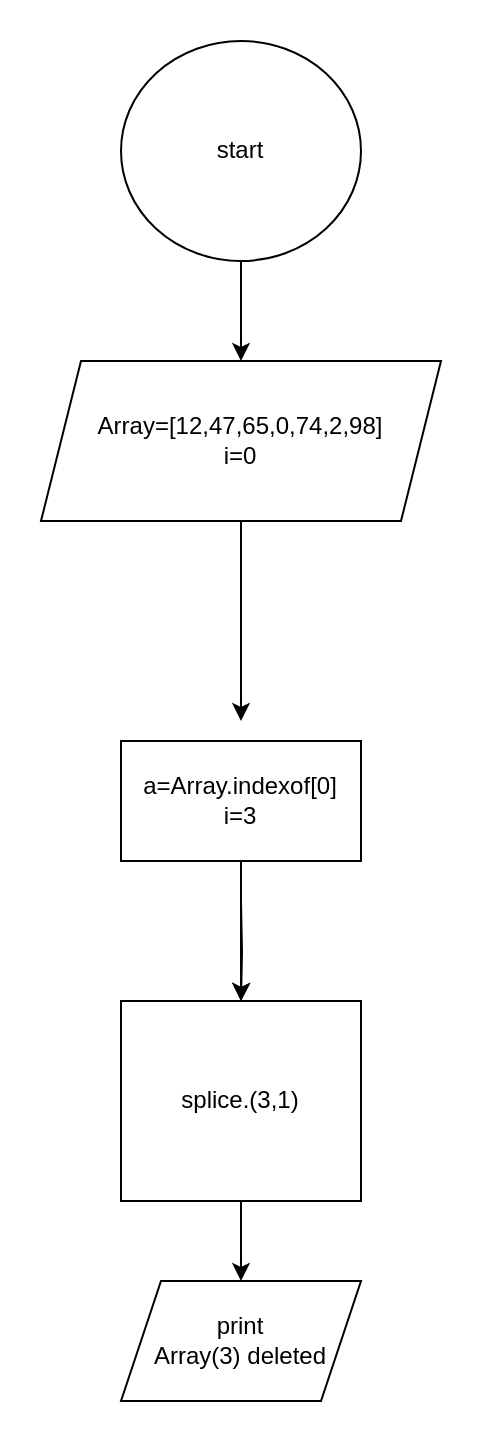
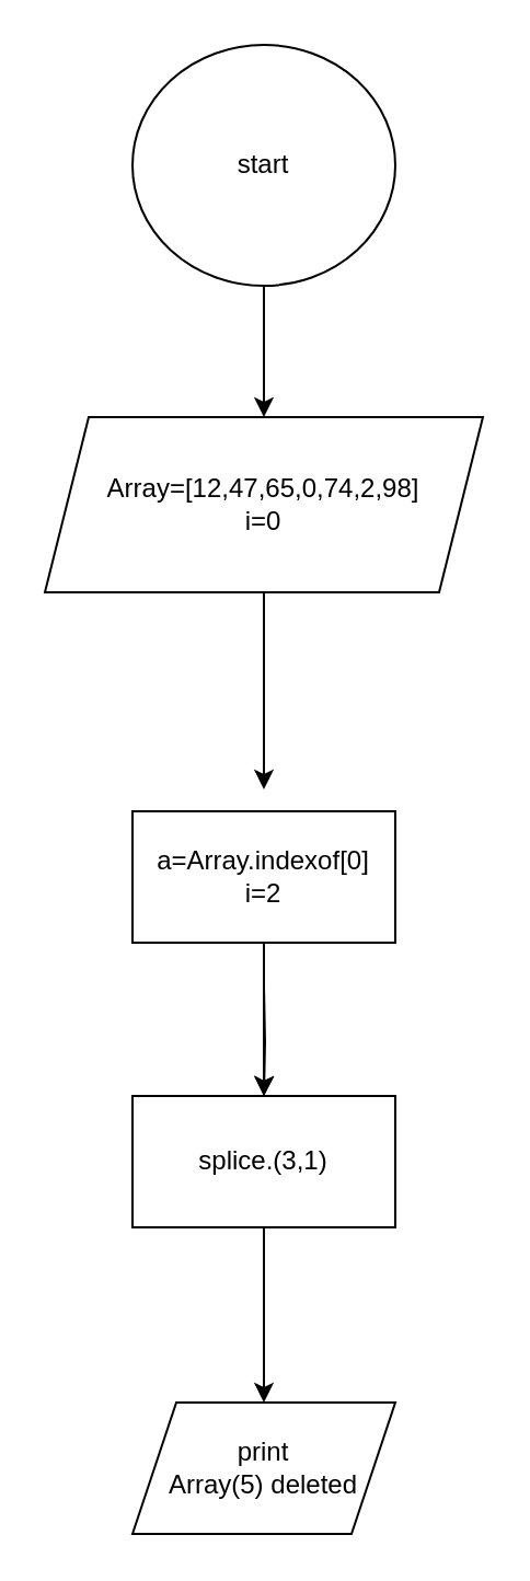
- <mxCell id="5" value="Array=[12,47,65,0,74,2,98]&lt;br&gt;i=0" style="shape=parallelogram;perimeter=parallelogramPerimeter;whiteSpace=wrap;html=1;fixedSize=1;" vertex="1" parent="1"><mxGeometry x="20" y="180" width="200" height="80" as="geometry" /></mxCell>
+ <mxCell id="5" value="Array=[12,47,65,0,74,2,98]&lt;br&gt;i=0" style="shape=parallelogram;perimeter=parallelogramPerimeter;whiteSpace=wrap;html=1;fixedSize=1;" vertex="1" parent="1"><mxGeometry x="20" y="190" width="200" height="80" as="geometry" /></mxCell>
- <mxCell id="11" value="&lt;span&gt;a=Array.indexof[0]&lt;br&gt;i=3&lt;br&gt;&lt;/span&gt;" style="rounded=0;whiteSpace=wrap;html=1;" vertex="1" parent="1"><mxGeometry x="60" y="370" width="120" height="60" as="geometry" /></mxCell>
+ <mxCell id="11" value="&lt;span&gt;a=Array.indexof[0]&lt;br&gt;i=2&lt;br&gt;&lt;/span&gt;" style="rounded=0;whiteSpace=wrap;html=1;" vertex="1" parent="1"><mxGeometry x="60" y="370" width="120" height="60" as="geometry" /></mxCell>
- <mxCell id="8" value="&lt;span&gt;splice.(3,1)&lt;/span&gt;" style="rounded=0;whiteSpace=wrap;html=1;" vertex="1" parent="1"><mxGeometry x="60" y="500" width="120" height="100" as="geometry" /></mxCell>
+ <mxCell id="8" value="&lt;span&gt;splice.(3,1)&lt;/span&gt;" style="rounded=0;whiteSpace=wrap;html=1;" vertex="1" parent="1"><mxGeometry x="60" y="500" width="120" height="60" as="geometry" /></mxCell>
- <mxCell id="6" value="print&lt;br&gt;Array(3) deleted" style="shape=parallelogram;perimeter=parallelogramPerimeter;whiteSpace=wrap;html=1;fixedSize=1;" vertex="1" parent="1"><mxGeometry x="60" y="640" width="120" height="60" as="geometry" /></mxCell>
+ <mxCell id="6" value="print&lt;br&gt;Array(5) deleted" style="shape=parallelogram;perimeter=parallelogramPerimeter;whiteSpace=wrap;html=1;fixedSize=1;" vertex="1" parent="1"><mxGeometry x="60" y="640" width="120" height="60" as="geometry" /></mxCell>
